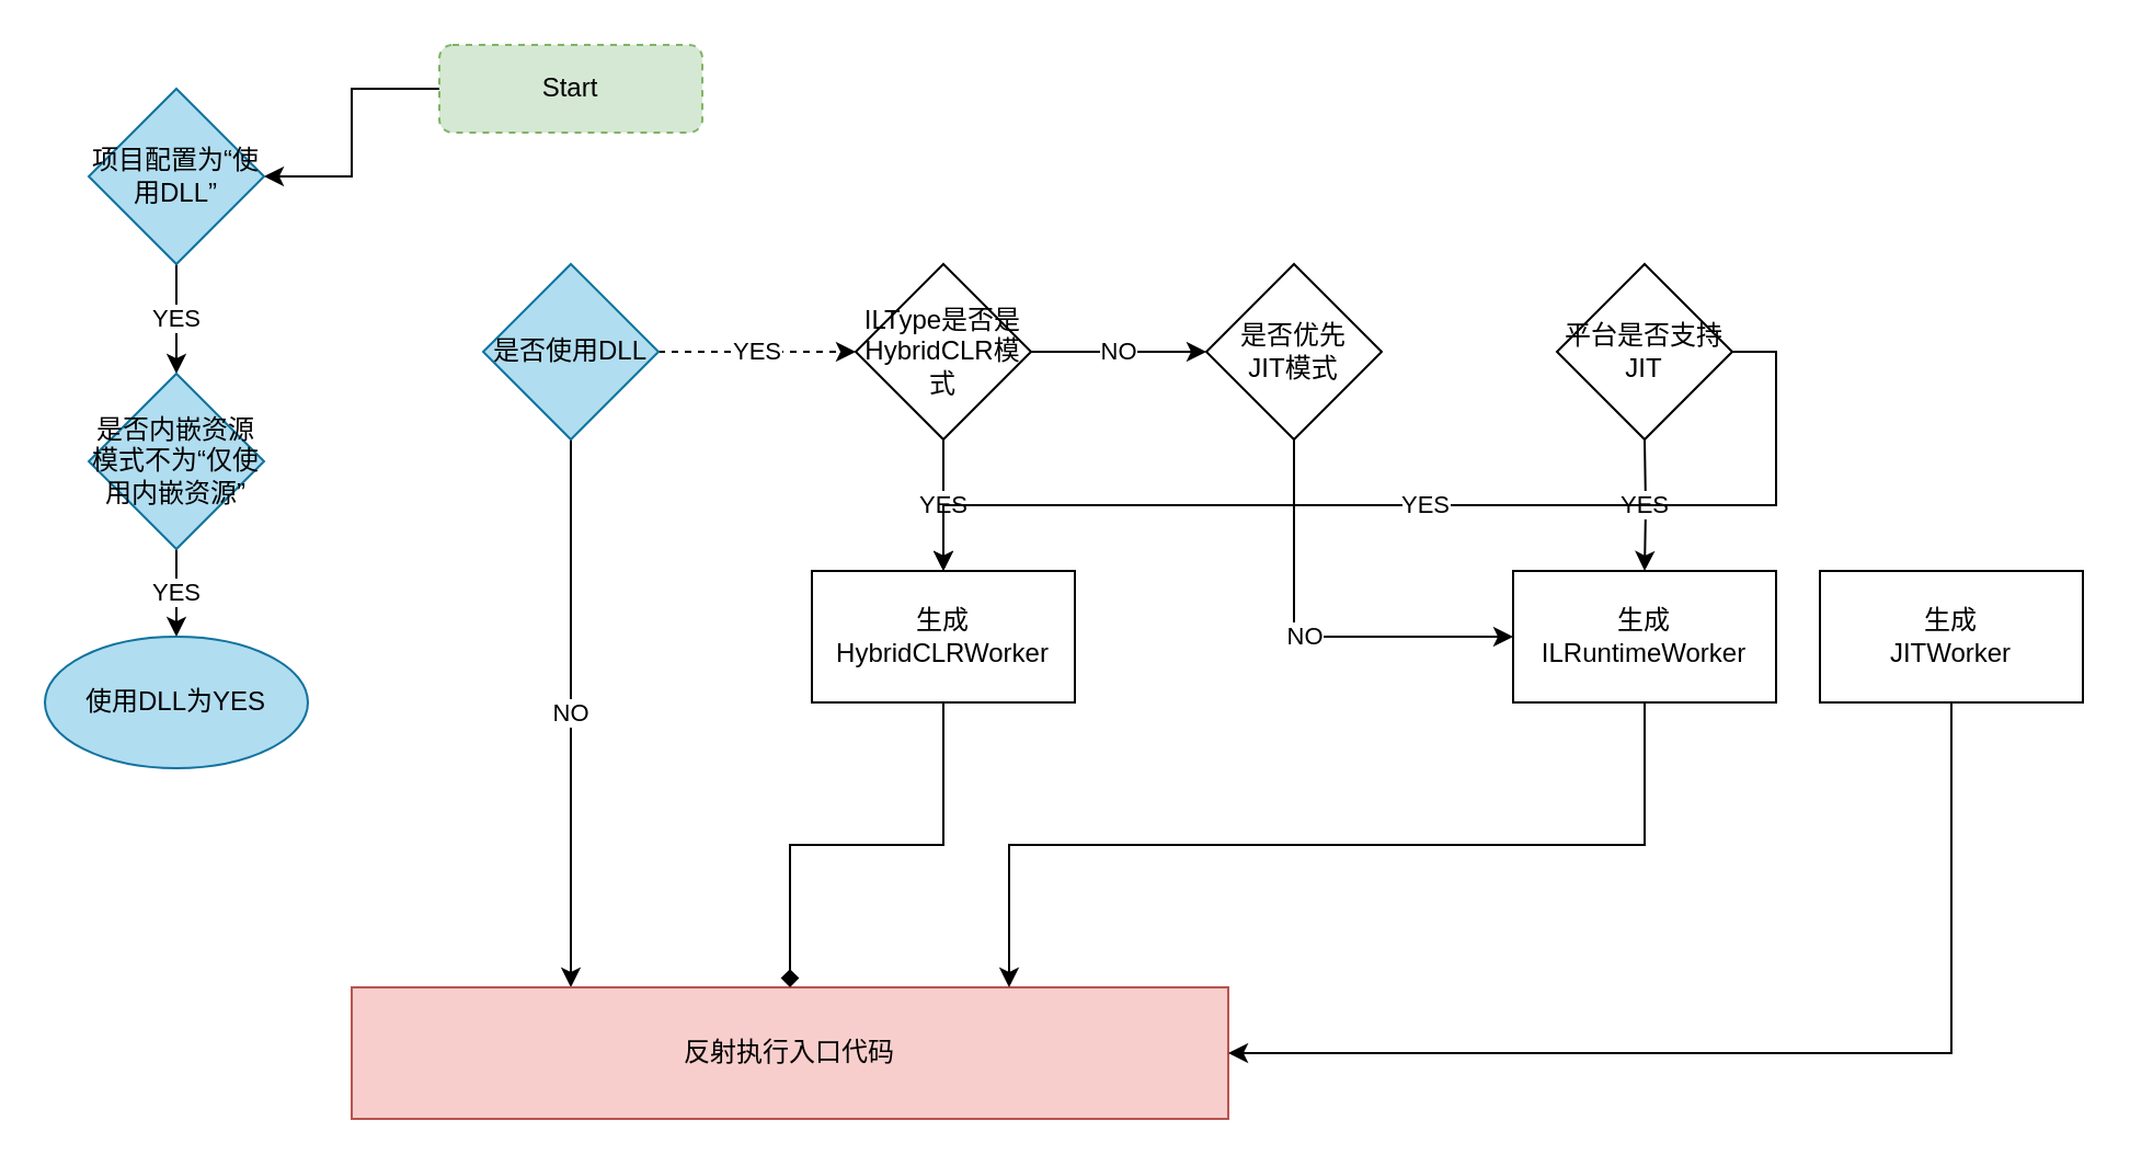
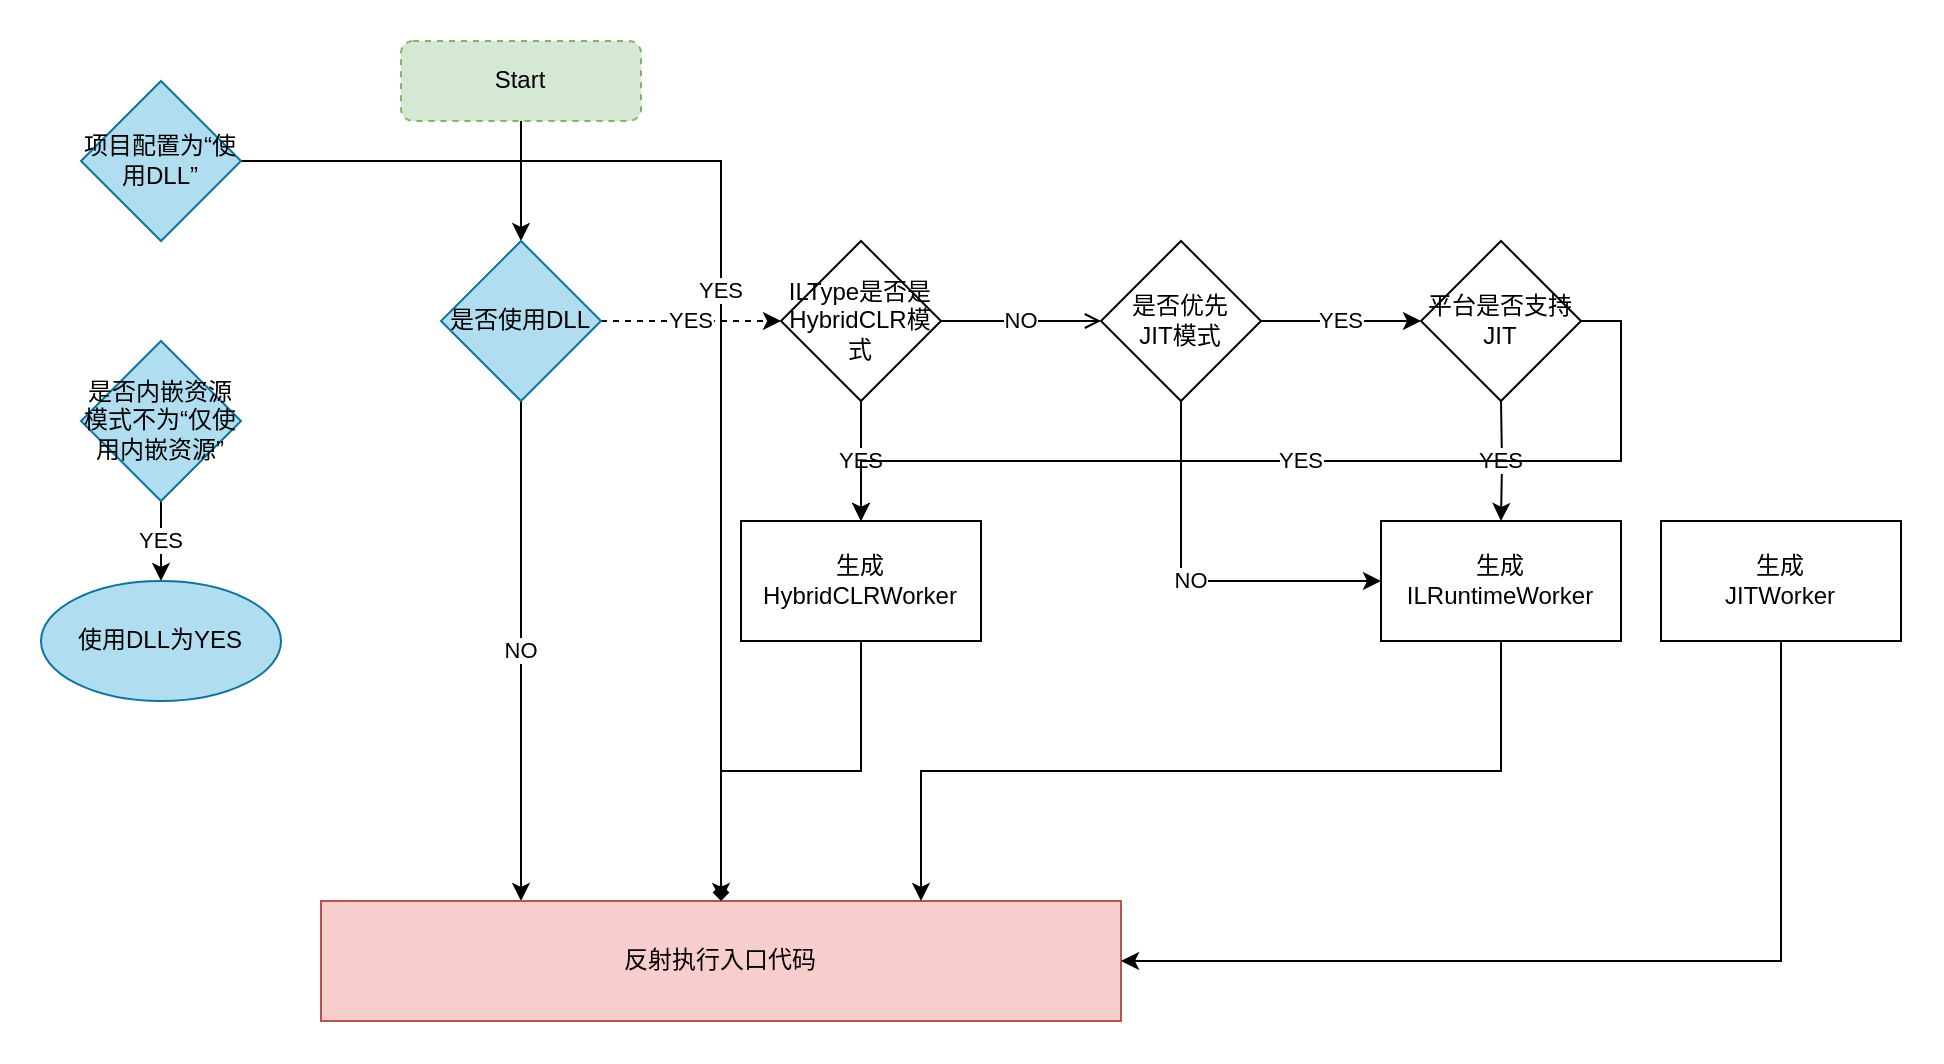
- <mxCell id="2" style="edgeStyle=orthogonalEdgeStyle;rounded=0;orthogonalLoop=1;jettySize=auto;html=1;" parent="1" source="3" target="8" edge="1"><mxGeometry relative="1" as="geometry" /></mxCell>
+ <mxCell id="2" style="edgeStyle=orthogonalEdgeStyle;rounded=0;orthogonalLoop=1;jettySize=auto;html=1;entryX=0.5;entryY=0;entryDx=0;entryDy=0;" parent="1" source="3" target="6" edge="1"><mxGeometry relative="1" as="geometry" /></mxCell>
- <mxCell id="7" value="YES" style="edgeStyle=orthogonalEdgeStyle;rounded=0;orthogonalLoop=1;jettySize=auto;html=1;entryX=0.5;entryY=0;entryDx=0;entryDy=0;" parent="1" source="8" target="10" edge="1"><mxGeometry relative="1" as="geometry"><mxPoint x="80" y="50" as="targetPoint" /></mxGeometry></mxCell>
+ <mxCell id="7" value="YES" style="edgeStyle=orthogonalEdgeStyle;rounded=0;orthogonalLoop=1;jettySize=auto;html=1;" parent="1" source="8" target="12" edge="1"><mxGeometry relative="1" as="geometry"><mxPoint x="80" y="50" as="targetPoint" /></mxGeometry></mxCell>
- <mxCell id="14" value="NO" style="edgeStyle=orthogonalEdgeStyle;rounded=0;orthogonalLoop=1;jettySize=auto;html=1;" edge="1" parent="1" source="15" target="20"><mxGeometry relative="1" as="geometry" /></mxCell>
+ <mxCell id="14" value="NO" style="edgeStyle=orthogonalEdgeStyle;rounded=0;orthogonalLoop=1;jettySize=auto;html=1;endArrow=open;" edge="1" parent="1" source="15" target="20"><mxGeometry relative="1" as="geometry" /></mxCell>
+ <mxCell id="19" value="YES" style="edgeStyle=orthogonalEdgeStyle;rounded=0;orthogonalLoop=1;jettySize=auto;html=1;entryX=0;entryY=0.5;entryDx=0;entryDy=0;" edge="1" parent="1" source="20" target="27"><mxGeometry relative="1" as="geometry"><mxPoint x="710" y="160" as="targetPoint" /></mxGeometry></mxCell>
